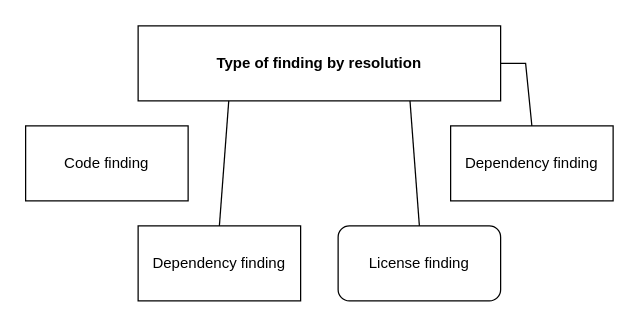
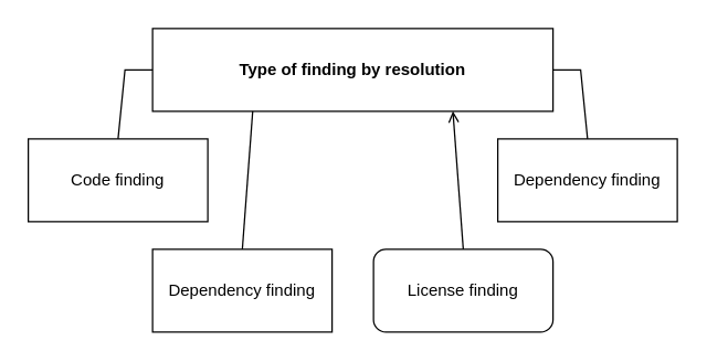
+ <mxCell id="7" value="" style="endArrow=none;html=1;rounded=0;entryX=0;entryY=0.5;entryDx=0;entryDy=0;exitX=0.5;exitY=0;exitDx=0;exitDy=0;" edge="1" parent="1" source="2" target="3"><mxGeometry width="50" height="50" relative="1" as="geometry"><mxPoint x="270" y="300" as="sourcePoint" /><mxPoint x="320" y="250" as="targetPoint" /><Array as="points"><mxPoint x="90" y="50" /></Array></mxGeometry></mxCell>
- <mxCell id="10" value="" style="endArrow=none;html=1;rounded=0;entryX=0.75;entryY=1;entryDx=0;entryDy=0;exitX=0.5;exitY=0;exitDx=0;exitDy=0;" edge="1" parent="1" source="6" target="3"><mxGeometry width="50" height="50" relative="1" as="geometry"><mxPoint x="270" y="130" as="sourcePoint" /><mxPoint x="320" y="80" as="targetPoint" /></mxGeometry></mxCell>
+ <mxCell id="10" value="" style="endArrow=open;html=1;rounded=0;entryX=0.75;entryY=1;entryDx=0;entryDy=0;exitX=0.5;exitY=0;exitDx=0;exitDy=0;" edge="1" parent="1" source="6" target="3"><mxGeometry width="50" height="50" relative="1" as="geometry"><mxPoint x="270" y="130" as="sourcePoint" /><mxPoint x="320" y="80" as="targetPoint" /></mxGeometry></mxCell>
